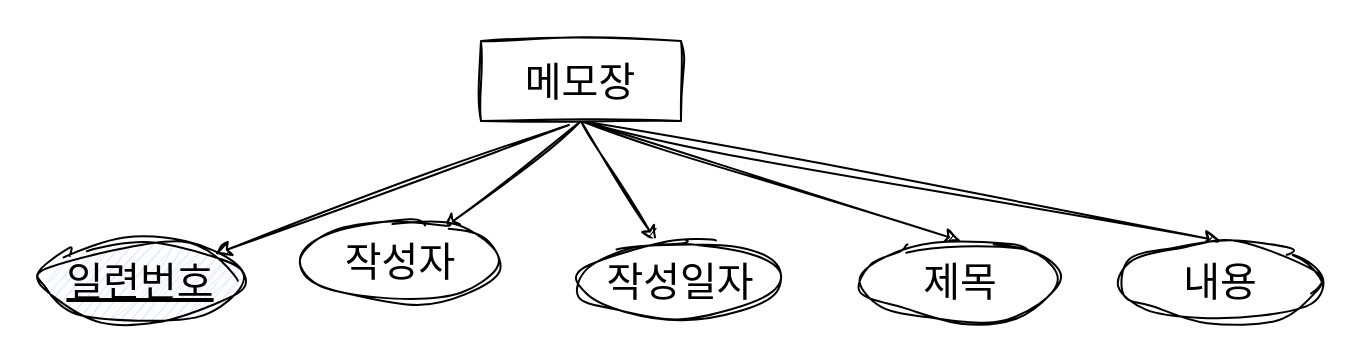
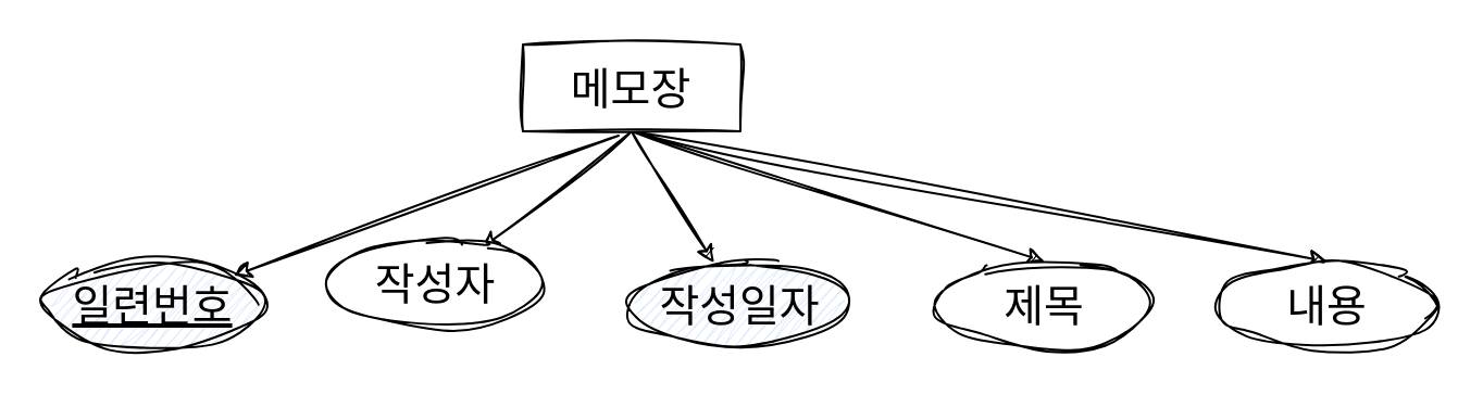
- <mxCell id="10" value="작성일자" style="ellipse;whiteSpace=wrap;html=1;align=center;sketch=1;hachureGap=4;jiggle=2;curveFitting=1;fontFamily=Architects Daughter;fontSource=https%3A%2F%2Ffonts.googleapis.com%2Fcss%3Ffamily%3DArchitects%2BDaughter;fontSize=20;" vertex="1" parent="1"><mxGeometry x="290" y="120" width="100" height="40" as="geometry" /></mxCell>
+ <mxCell id="10" value="작성일자" style="ellipse;whiteSpace=wrap;html=1;align=center;sketch=1;hachureGap=4;jiggle=2;curveFitting=1;fontFamily=Architects Daughter;fontSource=https%3A%2F%2Ffonts.googleapis.com%2Fcss%3Ffamily%3DArchitects%2BDaughter;fontSize=20;fillColor=#dae8fc;" vertex="1" parent="1"><mxGeometry x="290" y="120" width="100" height="40" as="geometry" /></mxCell>
